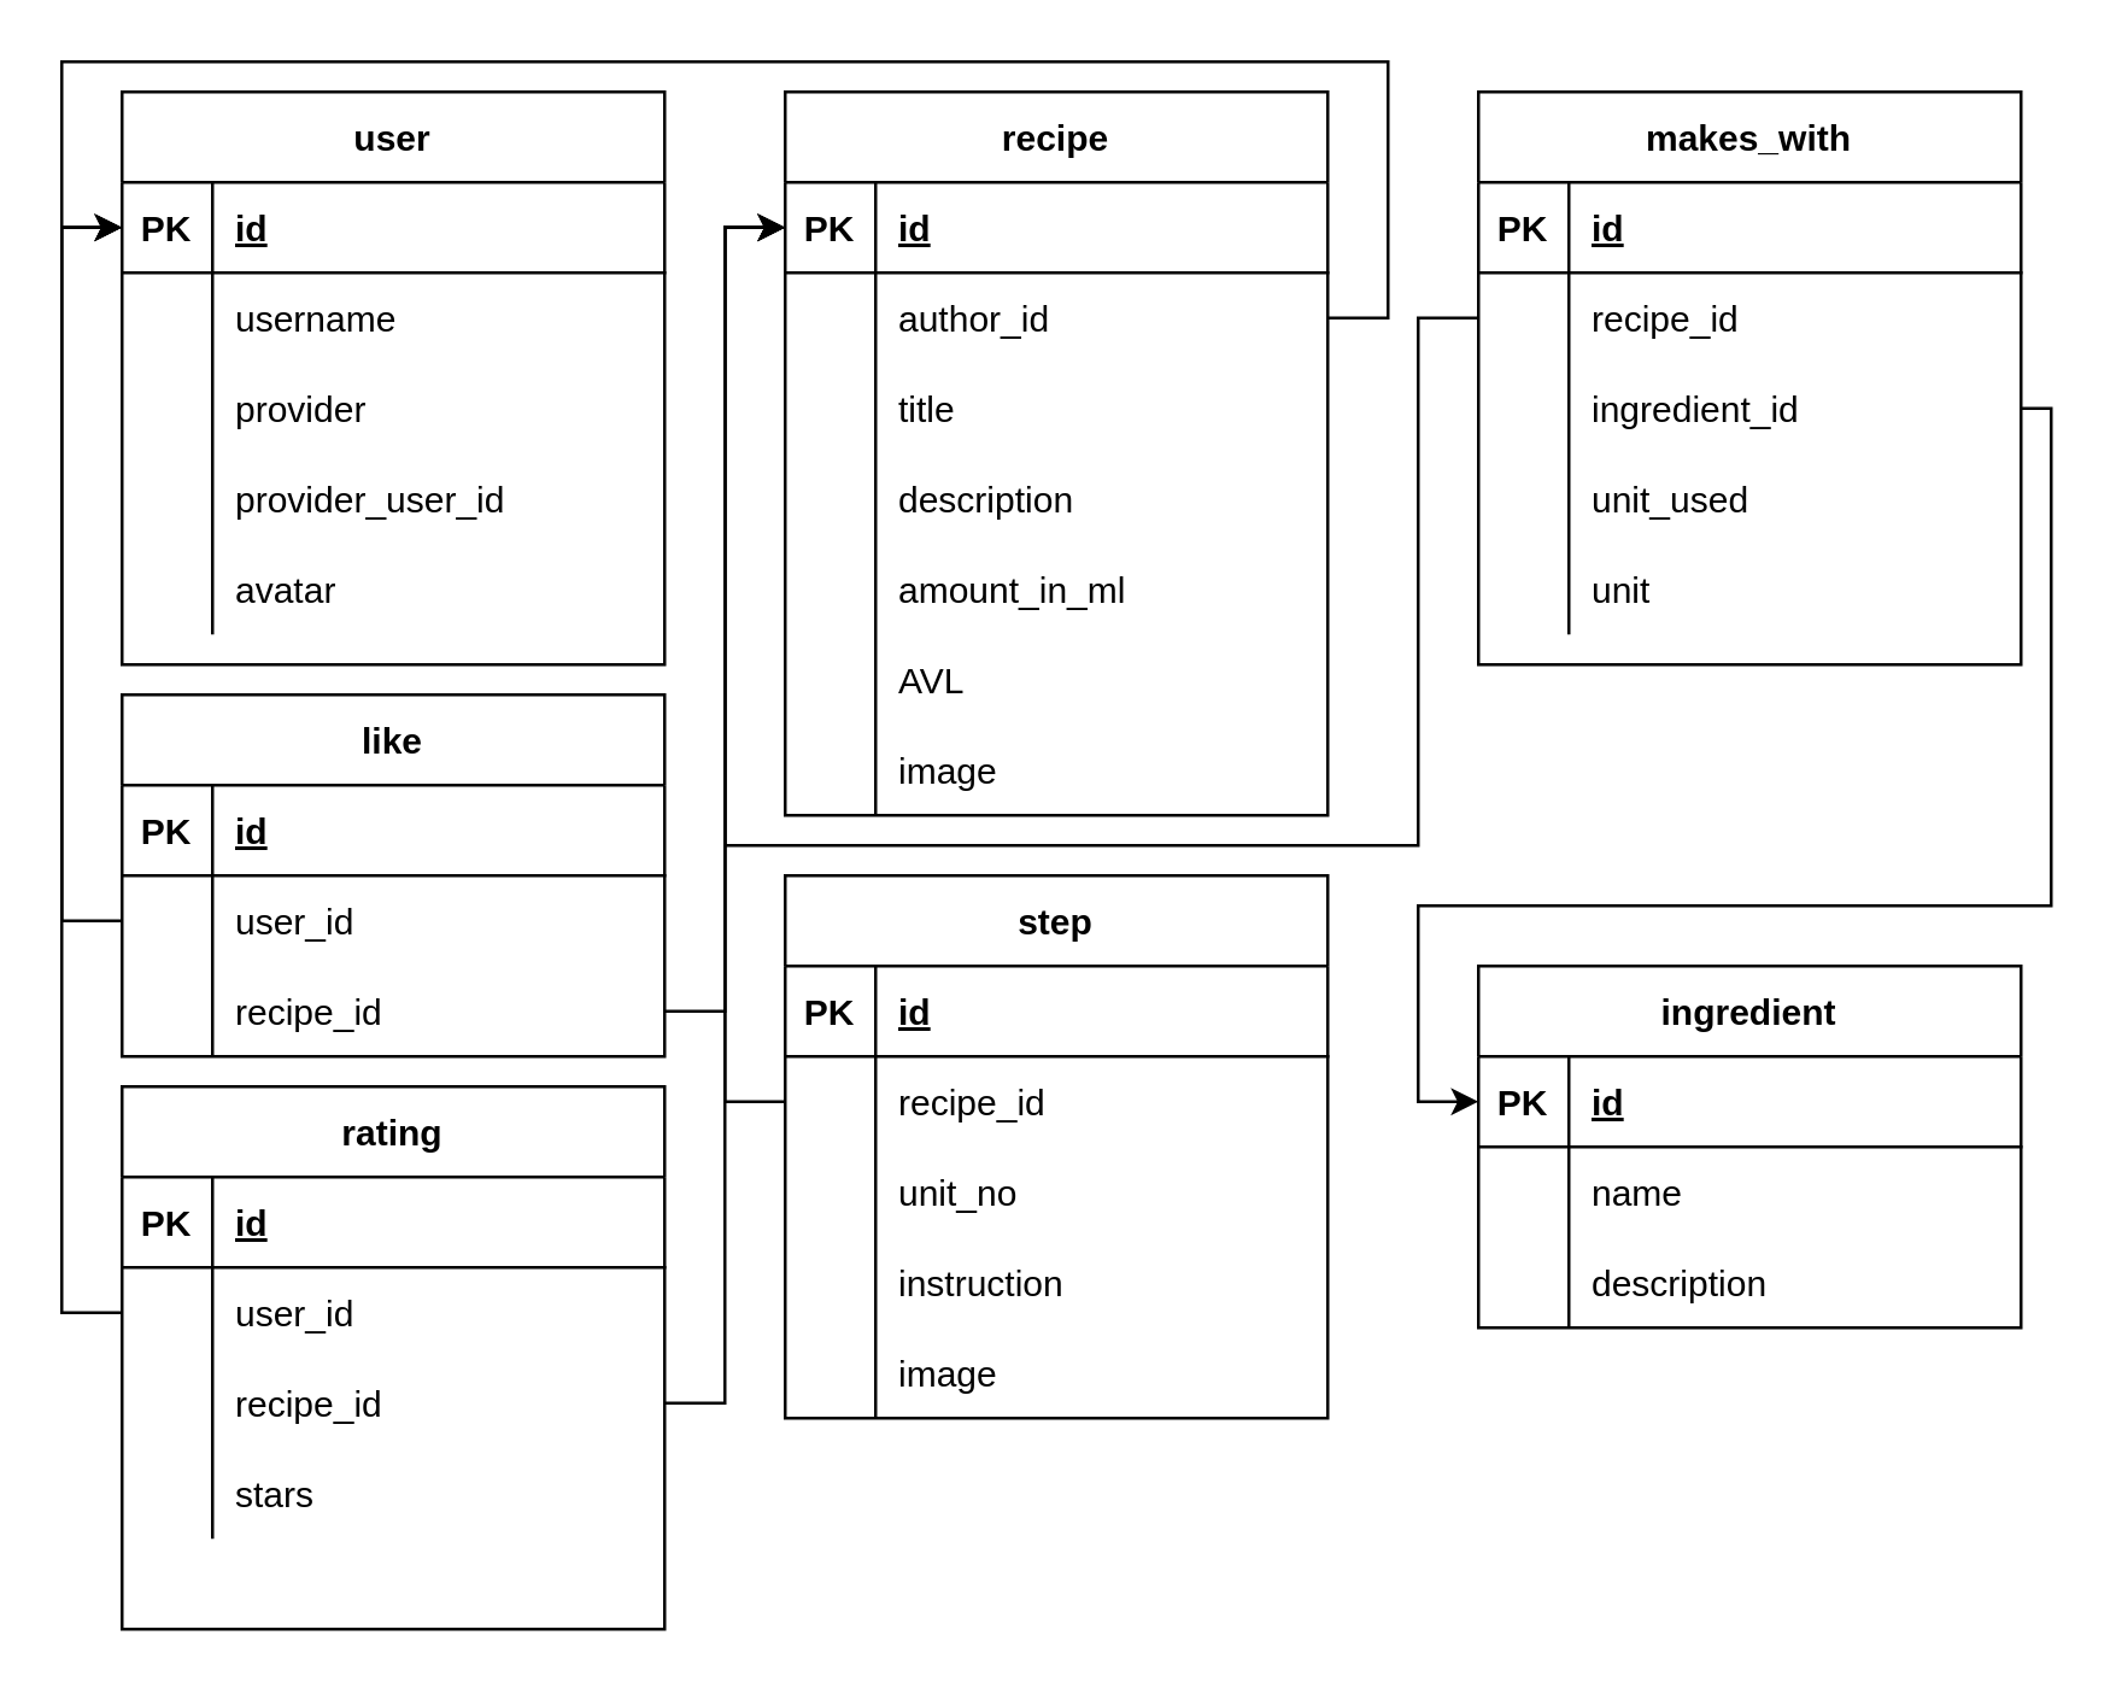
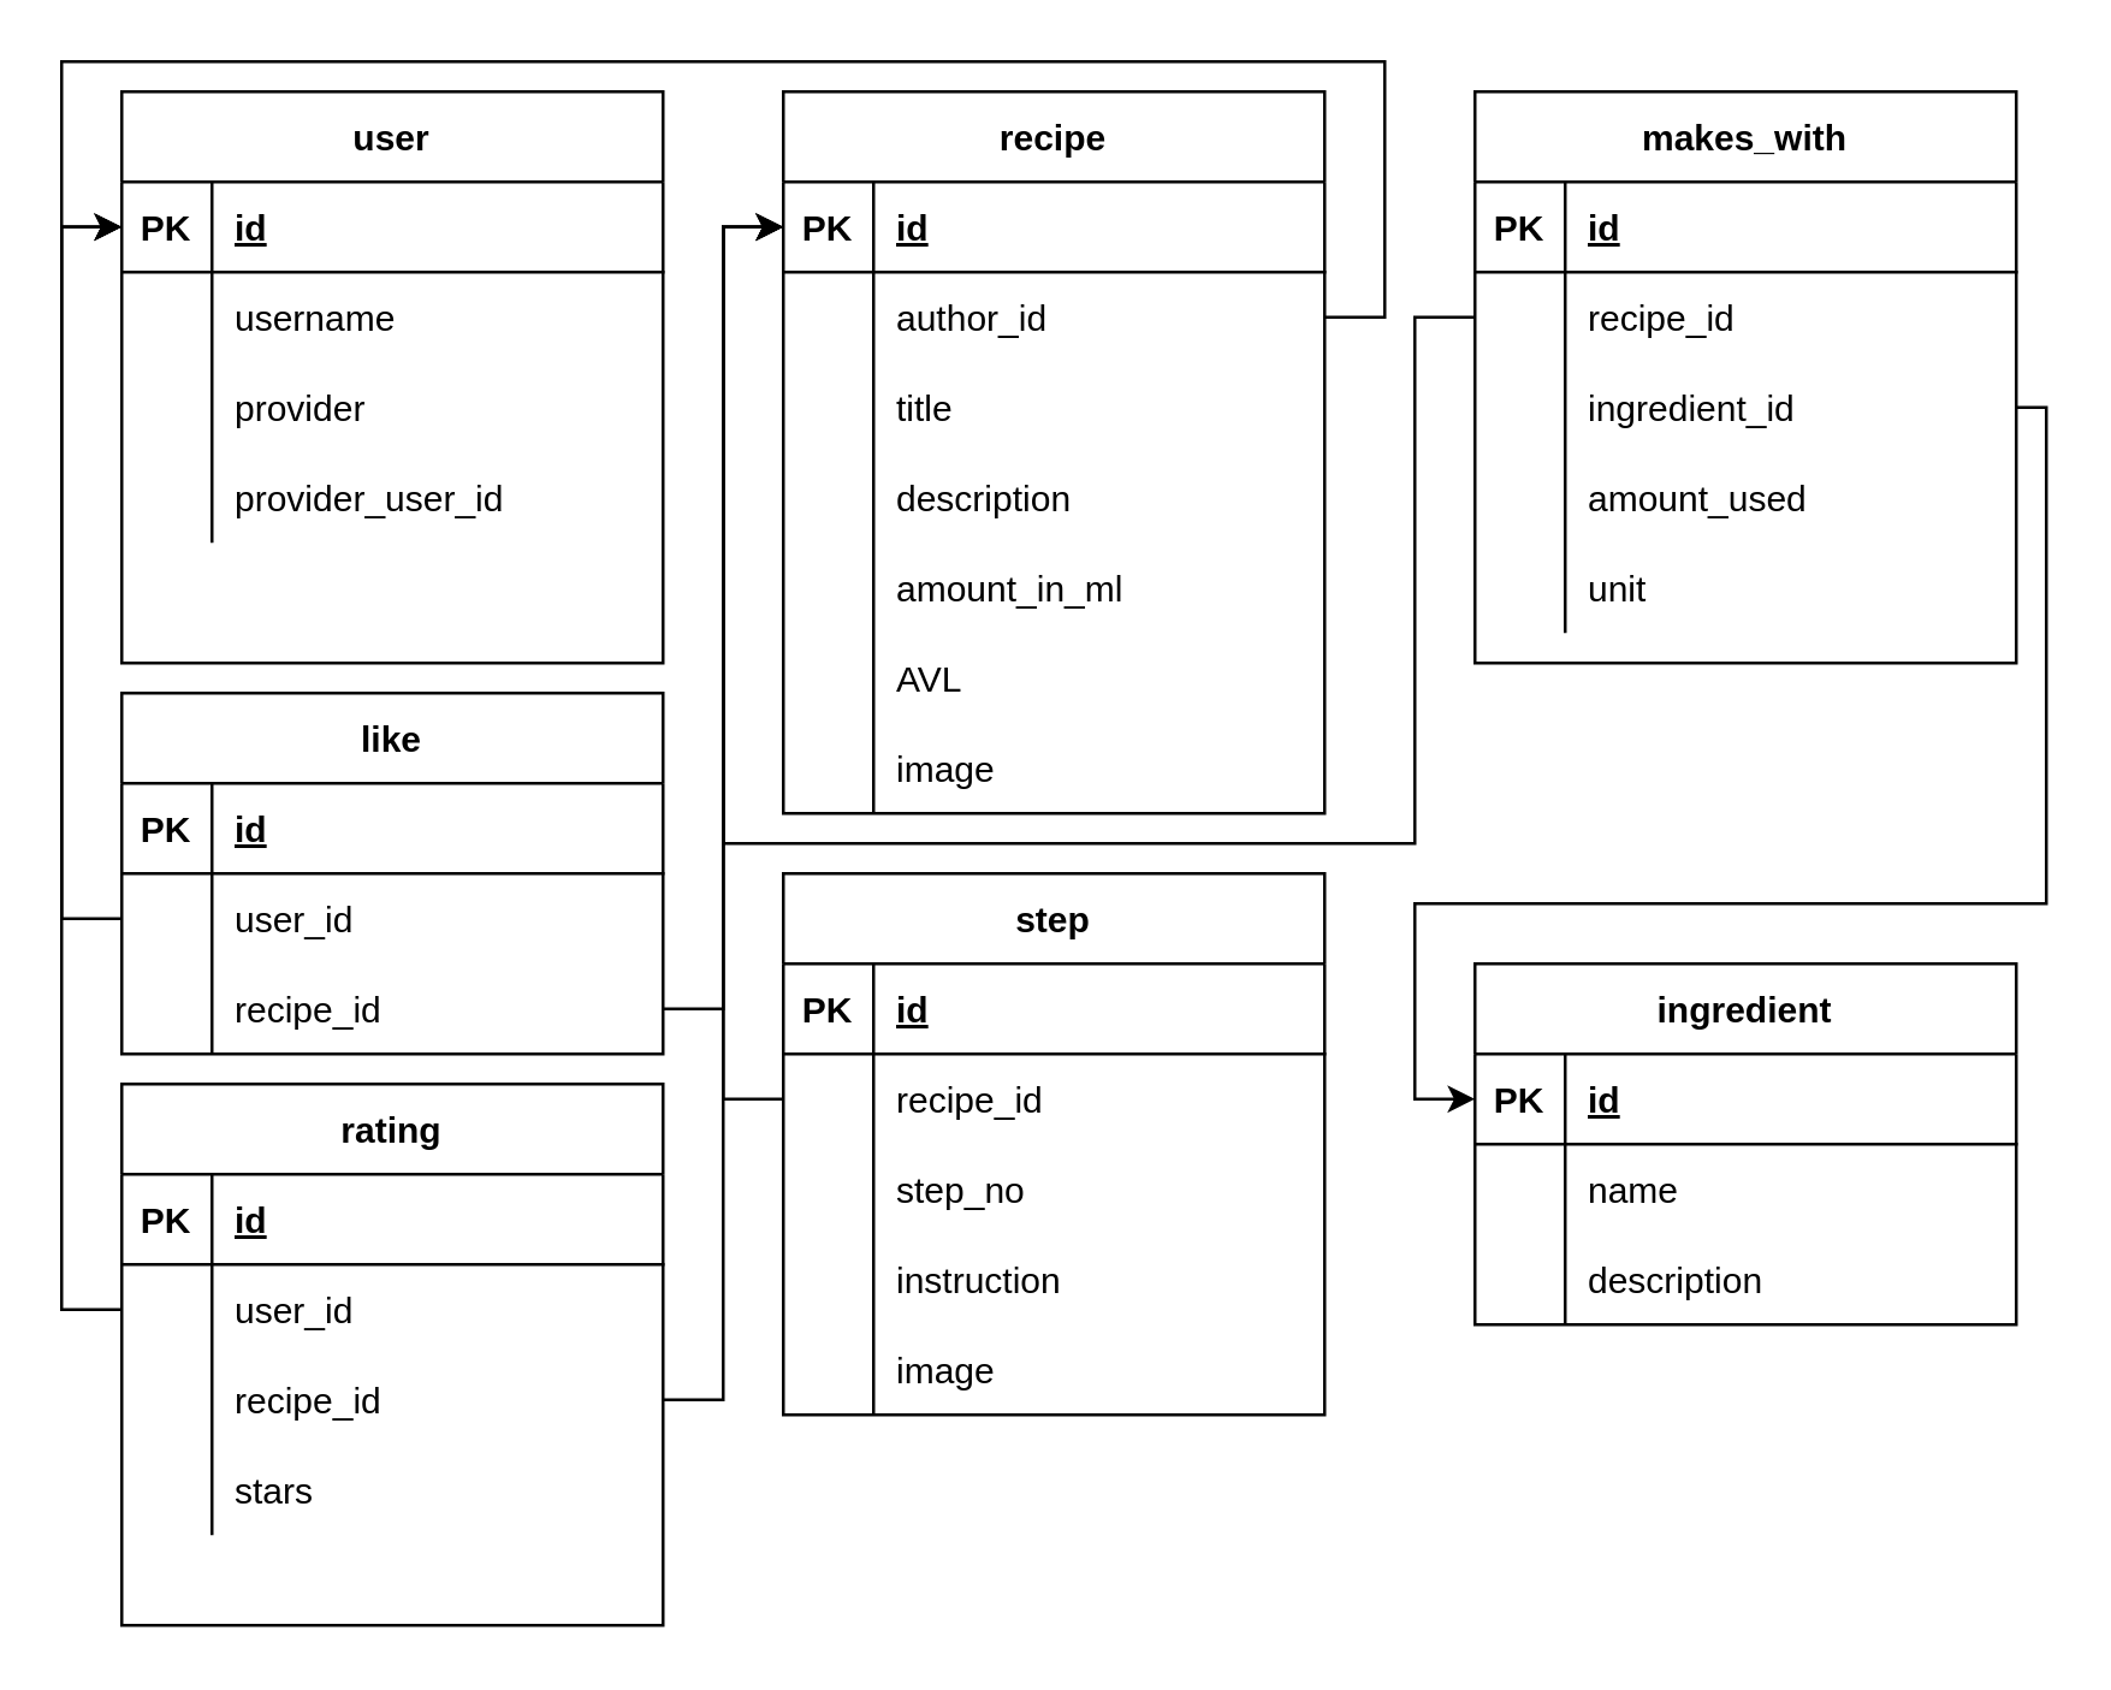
- <mxCell id="109" value="unit_used" style="shape=partialRectangle;connectable=0;fillColor=none;top=0;left=0;bottom=0;right=0;align=left;spacingLeft=6;overflow=hidden;" vertex="1" parent="107"><mxGeometry x="30" width="150" height="30" as="geometry"><mxRectangle width="150" height="30" as="alternateBounds" /></mxGeometry></mxCell>
+ <mxCell id="109" value="amount_used" style="shape=partialRectangle;connectable=0;fillColor=none;top=0;left=0;bottom=0;right=0;align=left;spacingLeft=6;overflow=hidden;" vertex="1" parent="107"><mxGeometry x="30" width="150" height="30" as="geometry"><mxRectangle width="150" height="30" as="alternateBounds" /></mxGeometry></mxCell>
- <mxCell id="65" value="avatar" style="shape=partialRectangle;connectable=0;fillColor=none;top=0;left=0;bottom=0;right=0;align=left;spacingLeft=6;overflow=hidden;" vertex="1" parent="63"><mxGeometry x="30" width="150" height="30" as="geometry"><mxRectangle width="150" height="30" as="alternateBounds" /></mxGeometry></mxCell>
- <mxCell id="43" value="unit_no" style="shape=partialRectangle;connectable=0;fillColor=none;top=0;left=0;bottom=0;right=0;align=left;spacingLeft=6;overflow=hidden;" vertex="1" parent="41"><mxGeometry x="30" width="150" height="30" as="geometry"><mxRectangle width="150" height="30" as="alternateBounds" /></mxGeometry></mxCell>
+ <mxCell id="43" value="step_no" style="shape=partialRectangle;connectable=0;fillColor=none;top=0;left=0;bottom=0;right=0;align=left;spacingLeft=6;overflow=hidden;" vertex="1" parent="41"><mxGeometry x="30" width="150" height="30" as="geometry"><mxRectangle width="150" height="30" as="alternateBounds" /></mxGeometry></mxCell>
